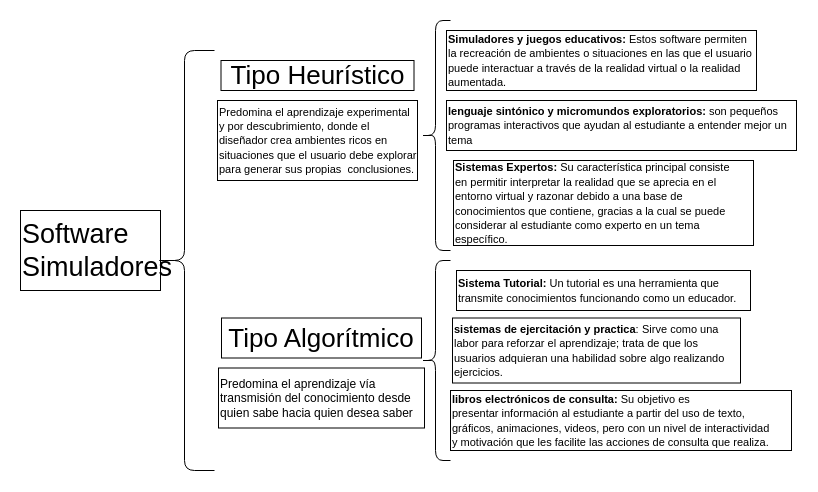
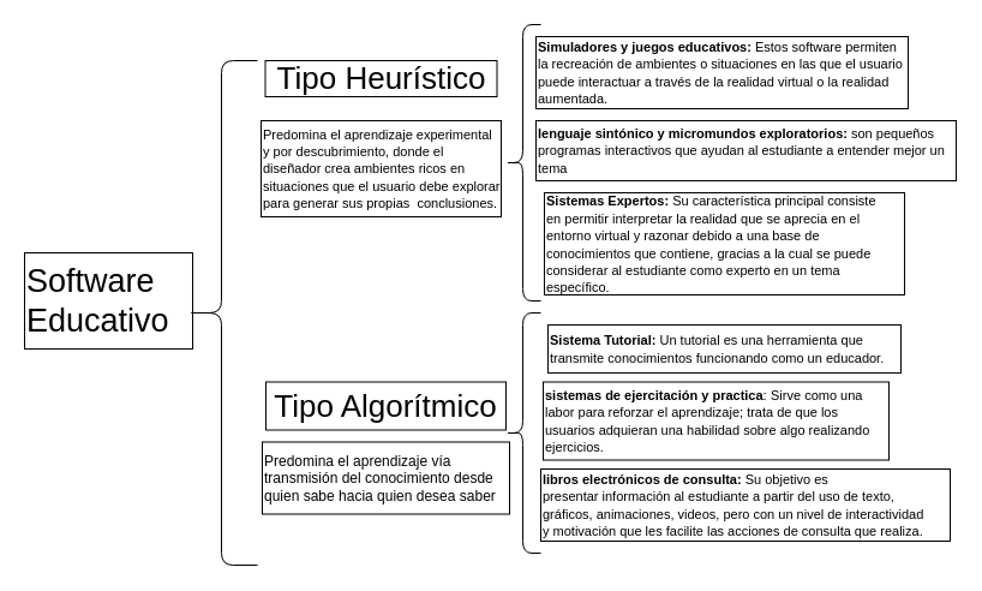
- <mxCell id="4" value="&lt;font style=&quot;font-size: 26px&quot;&gt;Tipo Heurístico&lt;/font&gt;" style="rounded=0;whiteSpace=wrap;html=1;fillColor=none;" vertex="1" parent="1"><mxGeometry x="220.5" y="60" width="193" height="30" as="geometry" /></mxCell>
+ <mxCell id="4" value="&lt;font style=&quot;font-size: 26px&quot;&gt;Tipo Heurístico&lt;/font&gt;" style="rounded=0;whiteSpace=wrap;html=1;fillColor=none;" vertex="1" parent="1"><mxGeometry x="220.5" y="50" width="193" height="30" as="geometry" /></mxCell>
- <mxCell id="2" value="&lt;font style=&quot;font-size: 27px&quot;&gt;Software Simuladores&lt;/font&gt;" style="rounded=0;whiteSpace=wrap;html=1;fillColor=none;align=left;" vertex="1" parent="1"><mxGeometry x="20" y="210" width="140" height="80" as="geometry" /></mxCell>
+ <mxCell id="2" value="&lt;font style=&quot;font-size: 27px&quot;&gt;Software Educativo&lt;/font&gt;" style="rounded=0;whiteSpace=wrap;html=1;fillColor=none;align=left;" vertex="1" parent="1"><mxGeometry x="20" y="210" width="140" height="80" as="geometry" /></mxCell>
